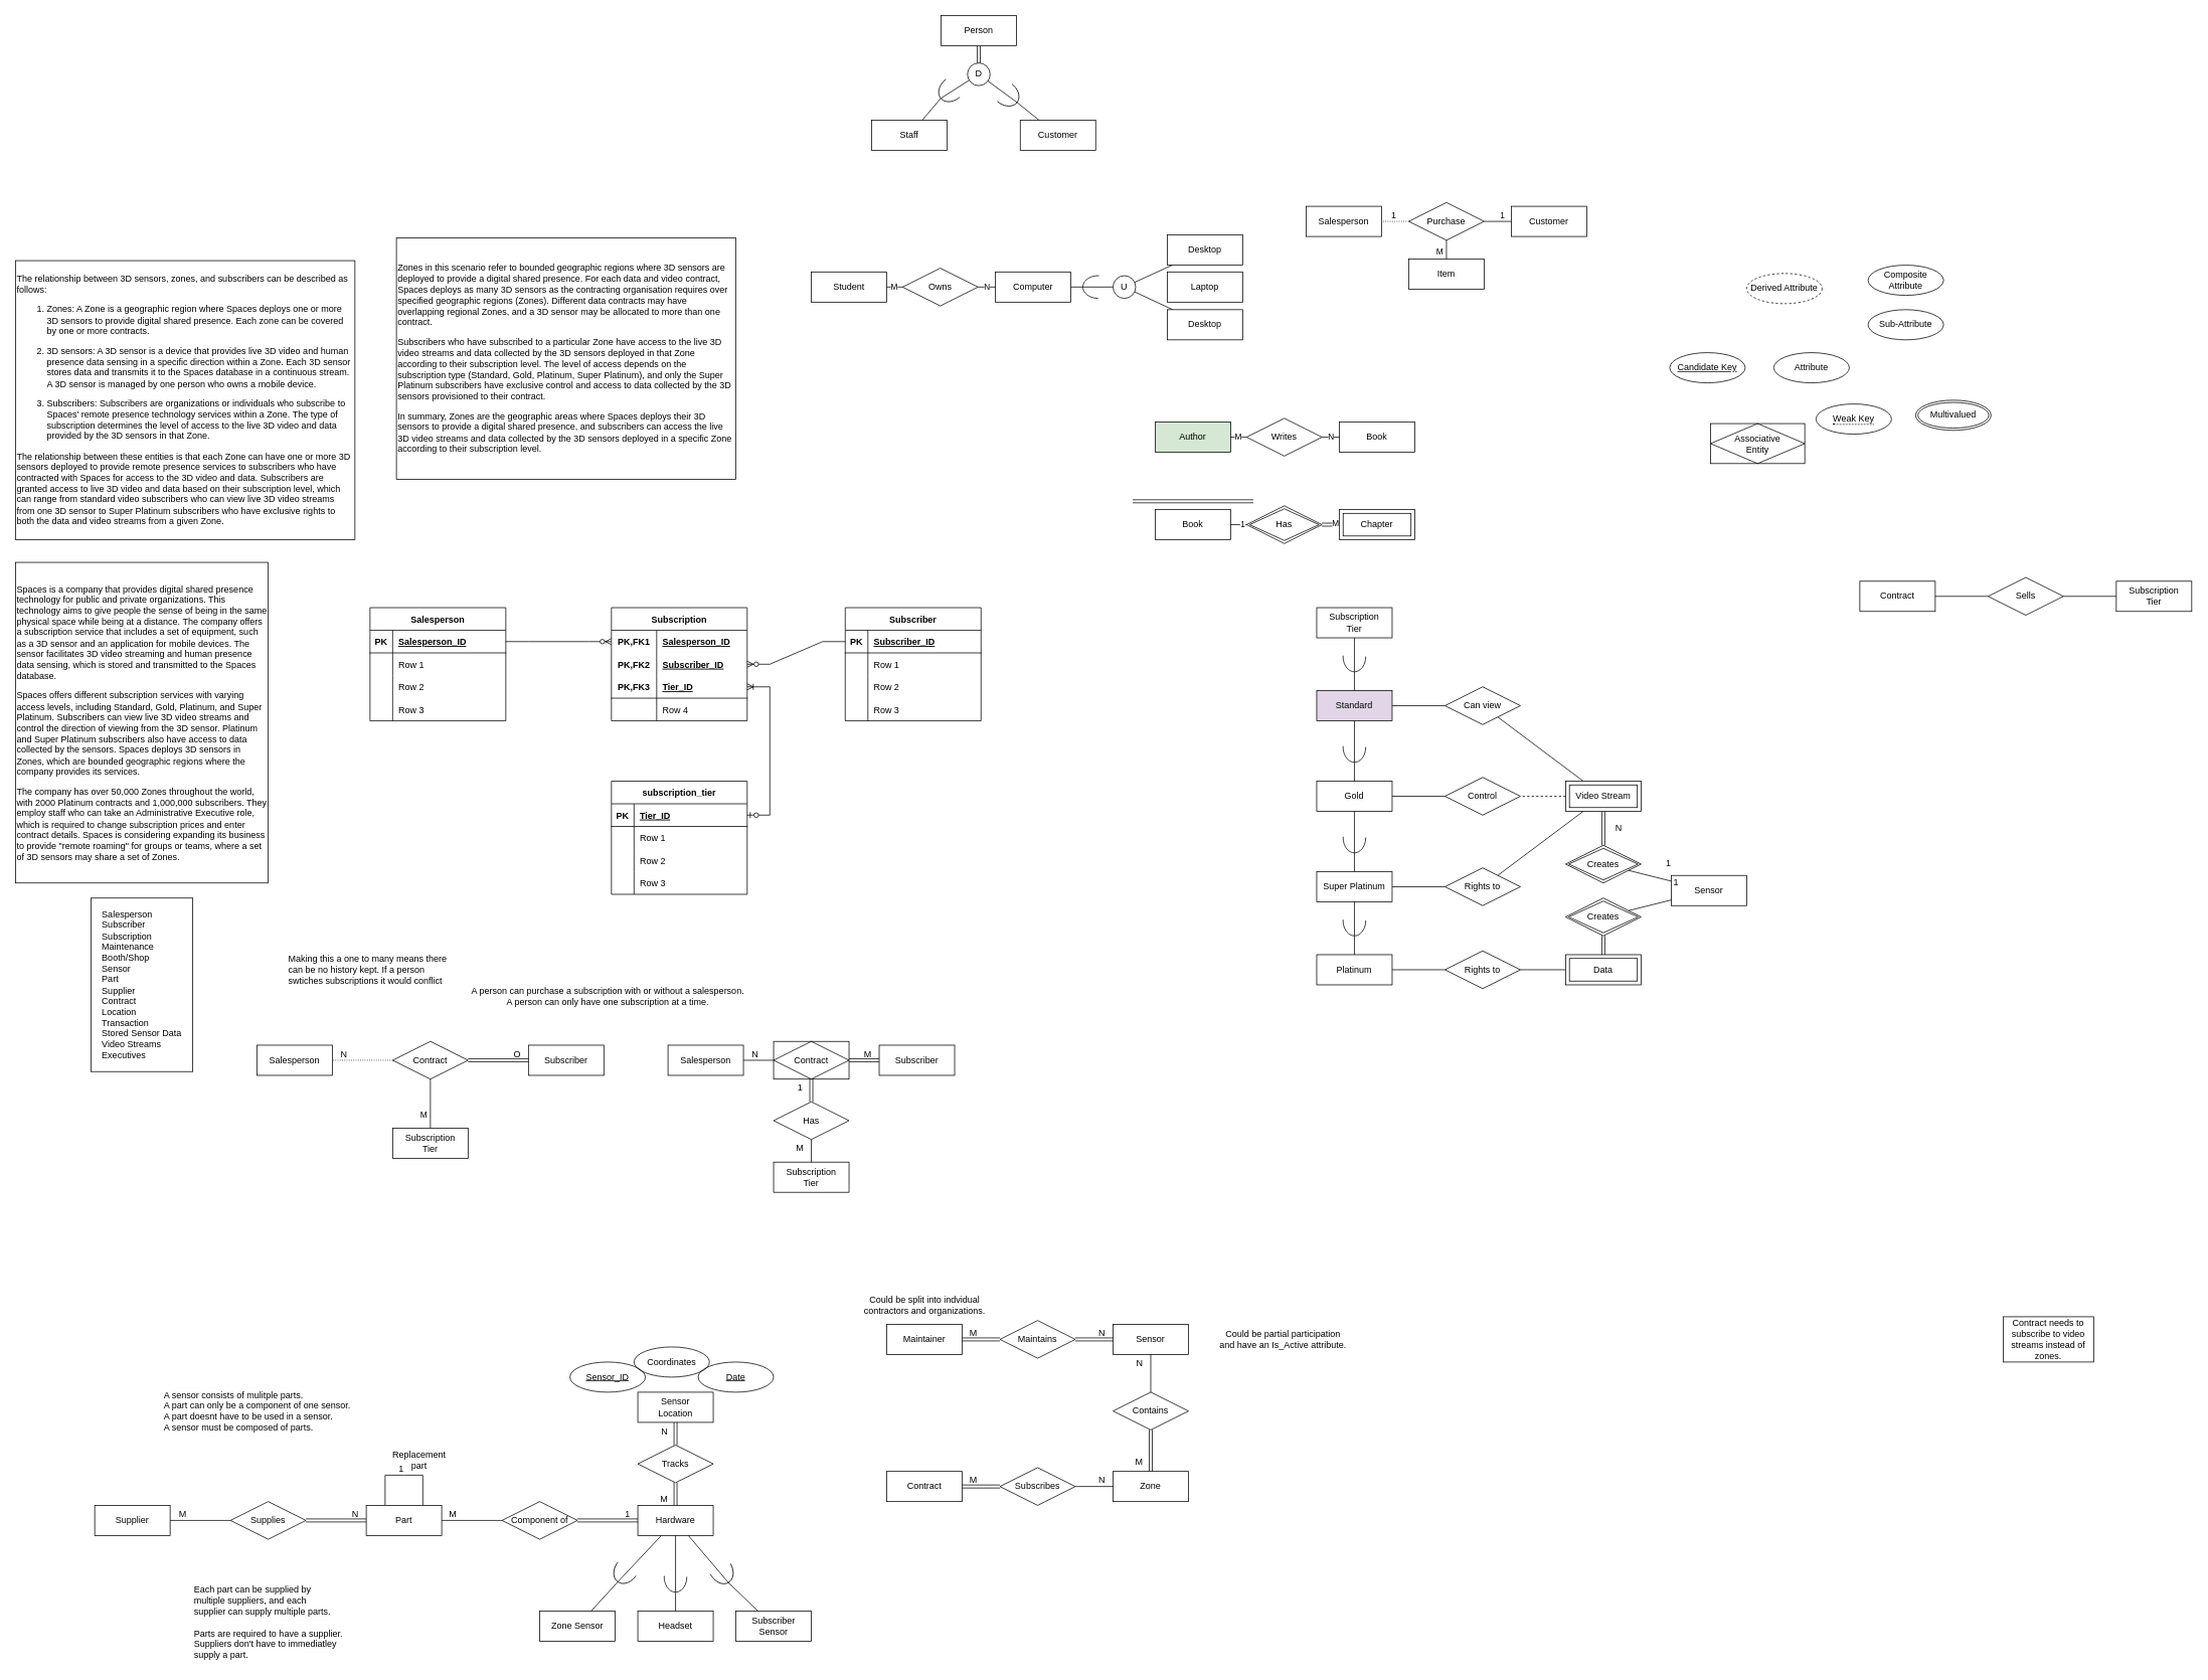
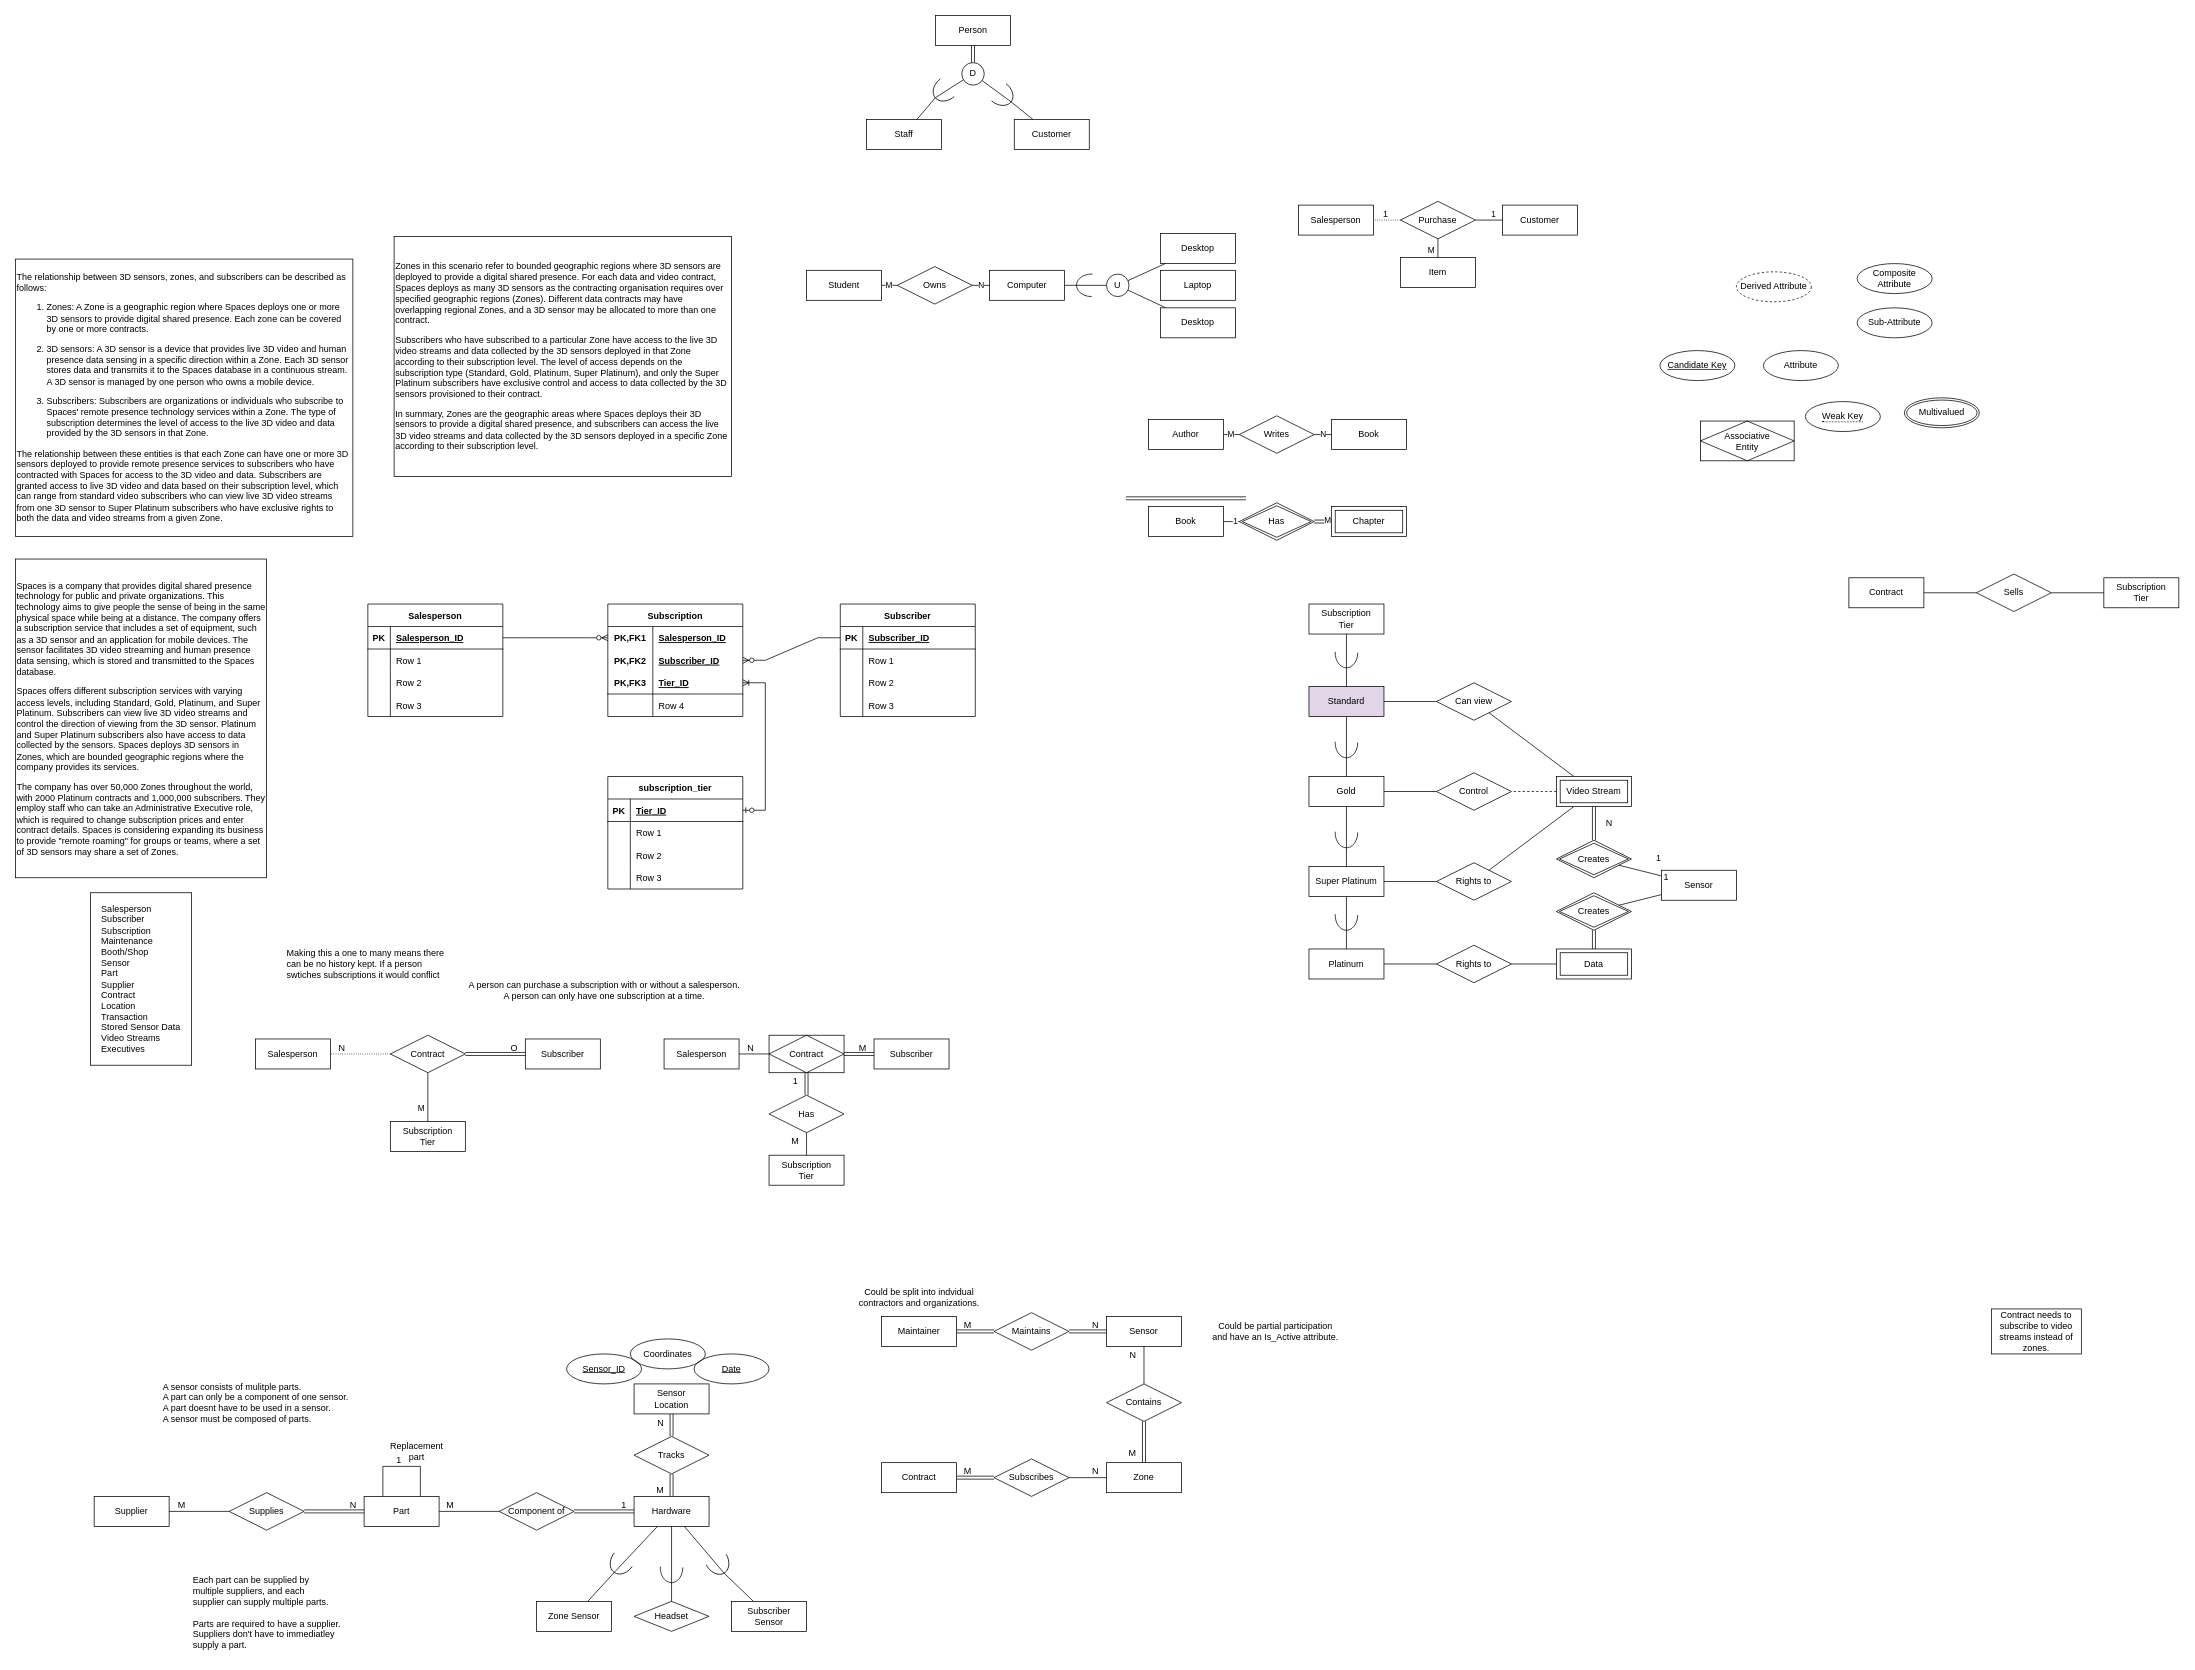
- <mxCell id="205" value="Author" style="whiteSpace=wrap;html=1;align=center;fillColor=#d5e8d4;" parent="1" vertex="1"><mxGeometry x="1531" y="559" width="100" height="40" as="geometry" /></mxCell>
+ <mxCell id="205" value="Author" style="whiteSpace=wrap;html=1;align=center;" parent="1" vertex="1"><mxGeometry x="1531" y="559" width="100" height="40" as="geometry" /></mxCell>
- <mxCell id="161" value="Headset" style="whiteSpace=wrap;html=1;align=center;" parent="1" vertex="1"><mxGeometry x="845" y="2135" width="100" height="40" as="geometry" /></mxCell>
+ <mxCell id="161" value="Headset" style="rhombus;whiteSpace=wrap;html=1;align=center;" parent="1" vertex="1"><mxGeometry x="845" y="2135" width="100" height="40" as="geometry" /></mxCell>
